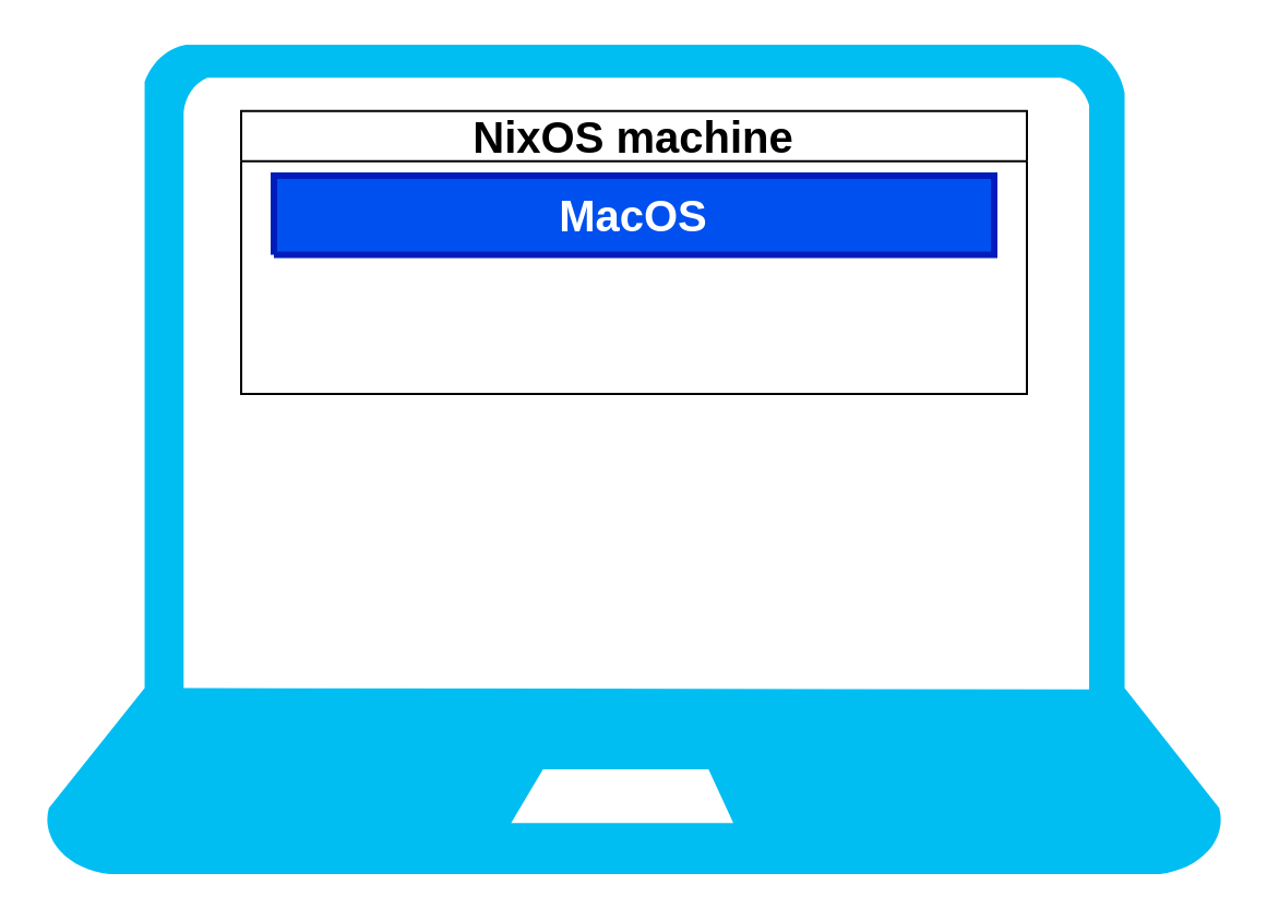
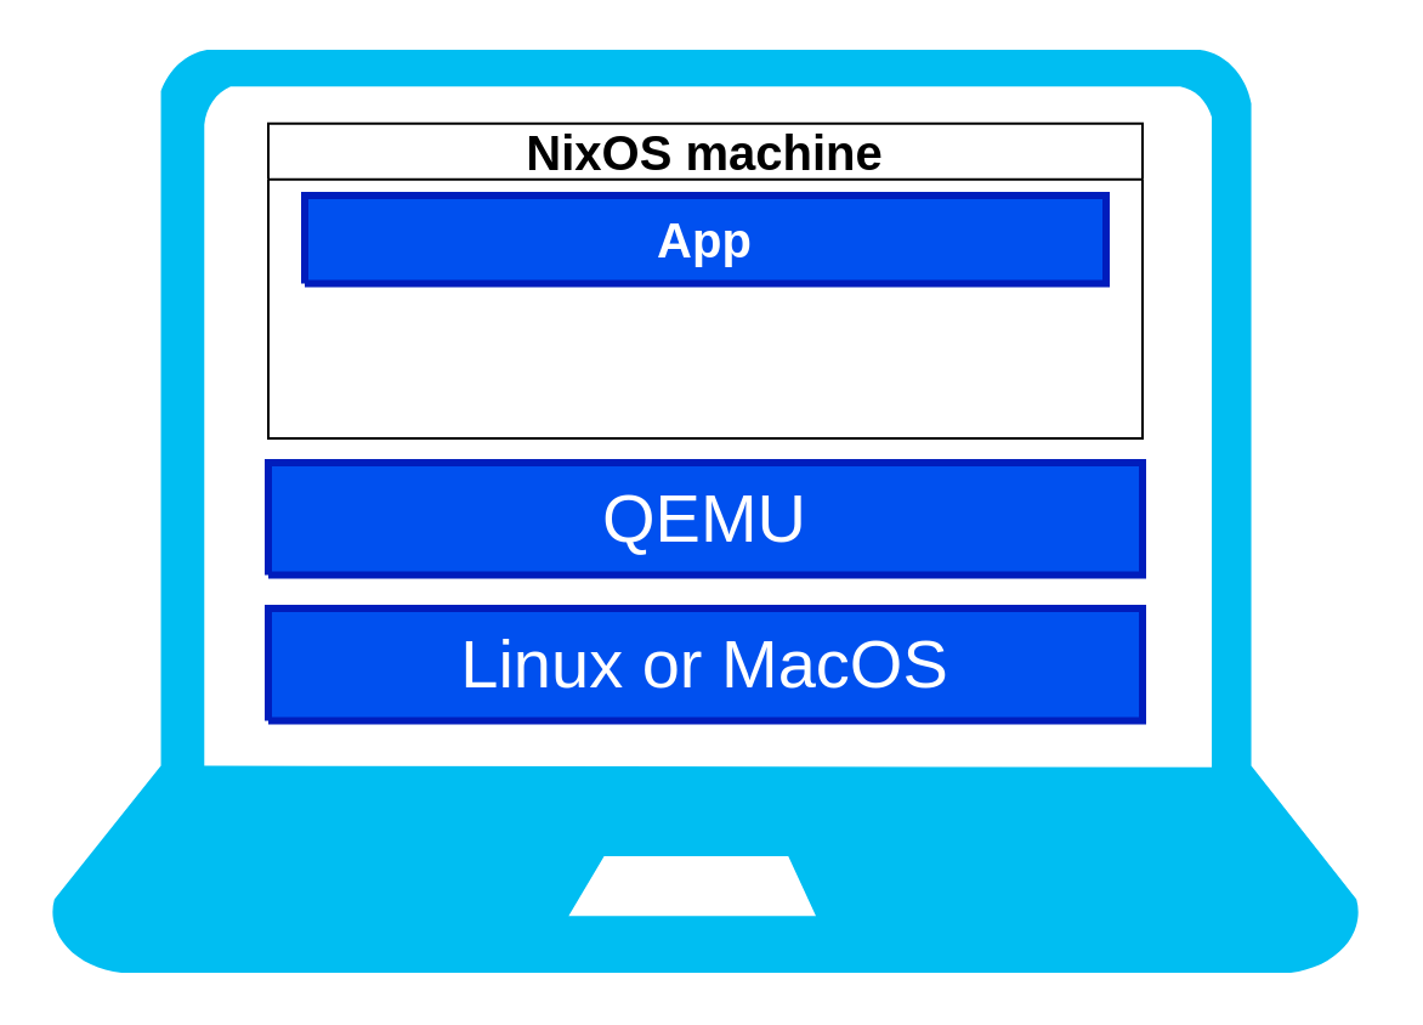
- <mxCell id="7" value="&lt;font style=&quot;font-size: 20px;&quot;&gt;&lt;b&gt;MacOS&lt;/b&gt;&lt;/font&gt;" style="vsdxID=12;fillColor=#0050ef;shape=stencil(nZBLDoAgDERP0z3SIyjew0SURgSD+Lu9kMZoXLhwN9O+tukAlrNpJg1SzDH4QW/URgNYgZTkjA4UkwJUgGXng+6DX1zLfmoymdXo17xh5zmRJ6Q42BWCfc2oJfdAr+Yv+AP9Cb7OJ3H/2JG1HNGz/84klThPVCc=);strokeColor=#001DBC;strokeWidth=3;labelBackgroundColor=none;rounded=0;html=1;whiteSpace=wrap;fontColor=#ffffff;" vertex="1" parent="6"><mxGeometry width="330" height="36.2" as="geometry" /></mxCell>
+ <mxCell id="7" value="&lt;font style=&quot;font-size: 20px;&quot;&gt;&lt;b&gt;App&lt;/b&gt;&lt;/font&gt;" style="vsdxID=12;fillColor=#0050ef;shape=stencil(nZBLDoAgDERP0z3SIyjew0SURgSD+Lu9kMZoXLhwN9O+tukAlrNpJg1SzDH4QW/URgNYgZTkjA4UkwJUgGXng+6DX1zLfmoymdXo17xh5zmRJ6Q42BWCfc2oJfdAr+Yv+AP9Cb7OJ3H/2JG1HNGz/84klThPVCc=);strokeColor=#001DBC;strokeWidth=3;labelBackgroundColor=none;rounded=0;html=1;whiteSpace=wrap;fontColor=#ffffff;" vertex="1" parent="6"><mxGeometry width="330" height="36.2" as="geometry" /></mxCell>
+ <mxCell id="8" value="&lt;div&gt;QEMU&lt;/div&gt;" style="vsdxID=12;fillColor=#0050ef;shape=stencil(nZBLDoAgDERP0z3SIyjew0SURgSD+Lu9kMZoXLhwN9O+tukAlrNpJg1SzDH4QW/URgNYgZTkjA4UkwJUgGXng+6DX1zLfmoymdXo17xh5zmRJ6Q42BWCfc2oJfdAr+Yv+AP9Cb7OJ3H/2JG1HNGz/84klThPVCc=);strokeColor=#001DBC;strokeWidth=3;labelBackgroundColor=none;rounded=0;html=1;whiteSpace=wrap;fontColor=#ffffff;fontSize=28;" vertex="1" parent="2"><mxGeometry x="86" y="170" width="360" height="46.2" as="geometry" /></mxCell>
+ <mxCell id="5" value="&lt;div&gt;Linux or MacOS&lt;/div&gt;" style="vsdxID=12;fillColor=#0050ef;shape=stencil(nZBLDoAgDERP0z3SIyjew0SURgSD+Lu9kMZoXLhwN9O+tukAlrNpJg1SzDH4QW/URgNYgZTkjA4UkwJUgGXng+6DX1zLfmoymdXo17xh5zmRJ6Q42BWCfc2oJfdAr+Yv+AP9Cb7OJ3H/2JG1HNGz/84klThPVCc=);strokeColor=#001DBC;strokeWidth=3;labelBackgroundColor=none;rounded=0;html=1;whiteSpace=wrap;fontColor=#ffffff;fontSize=28;" vertex="1" parent="2"><mxGeometry x="86" y="230" width="360" height="46.2" as="geometry" /></mxCell>
